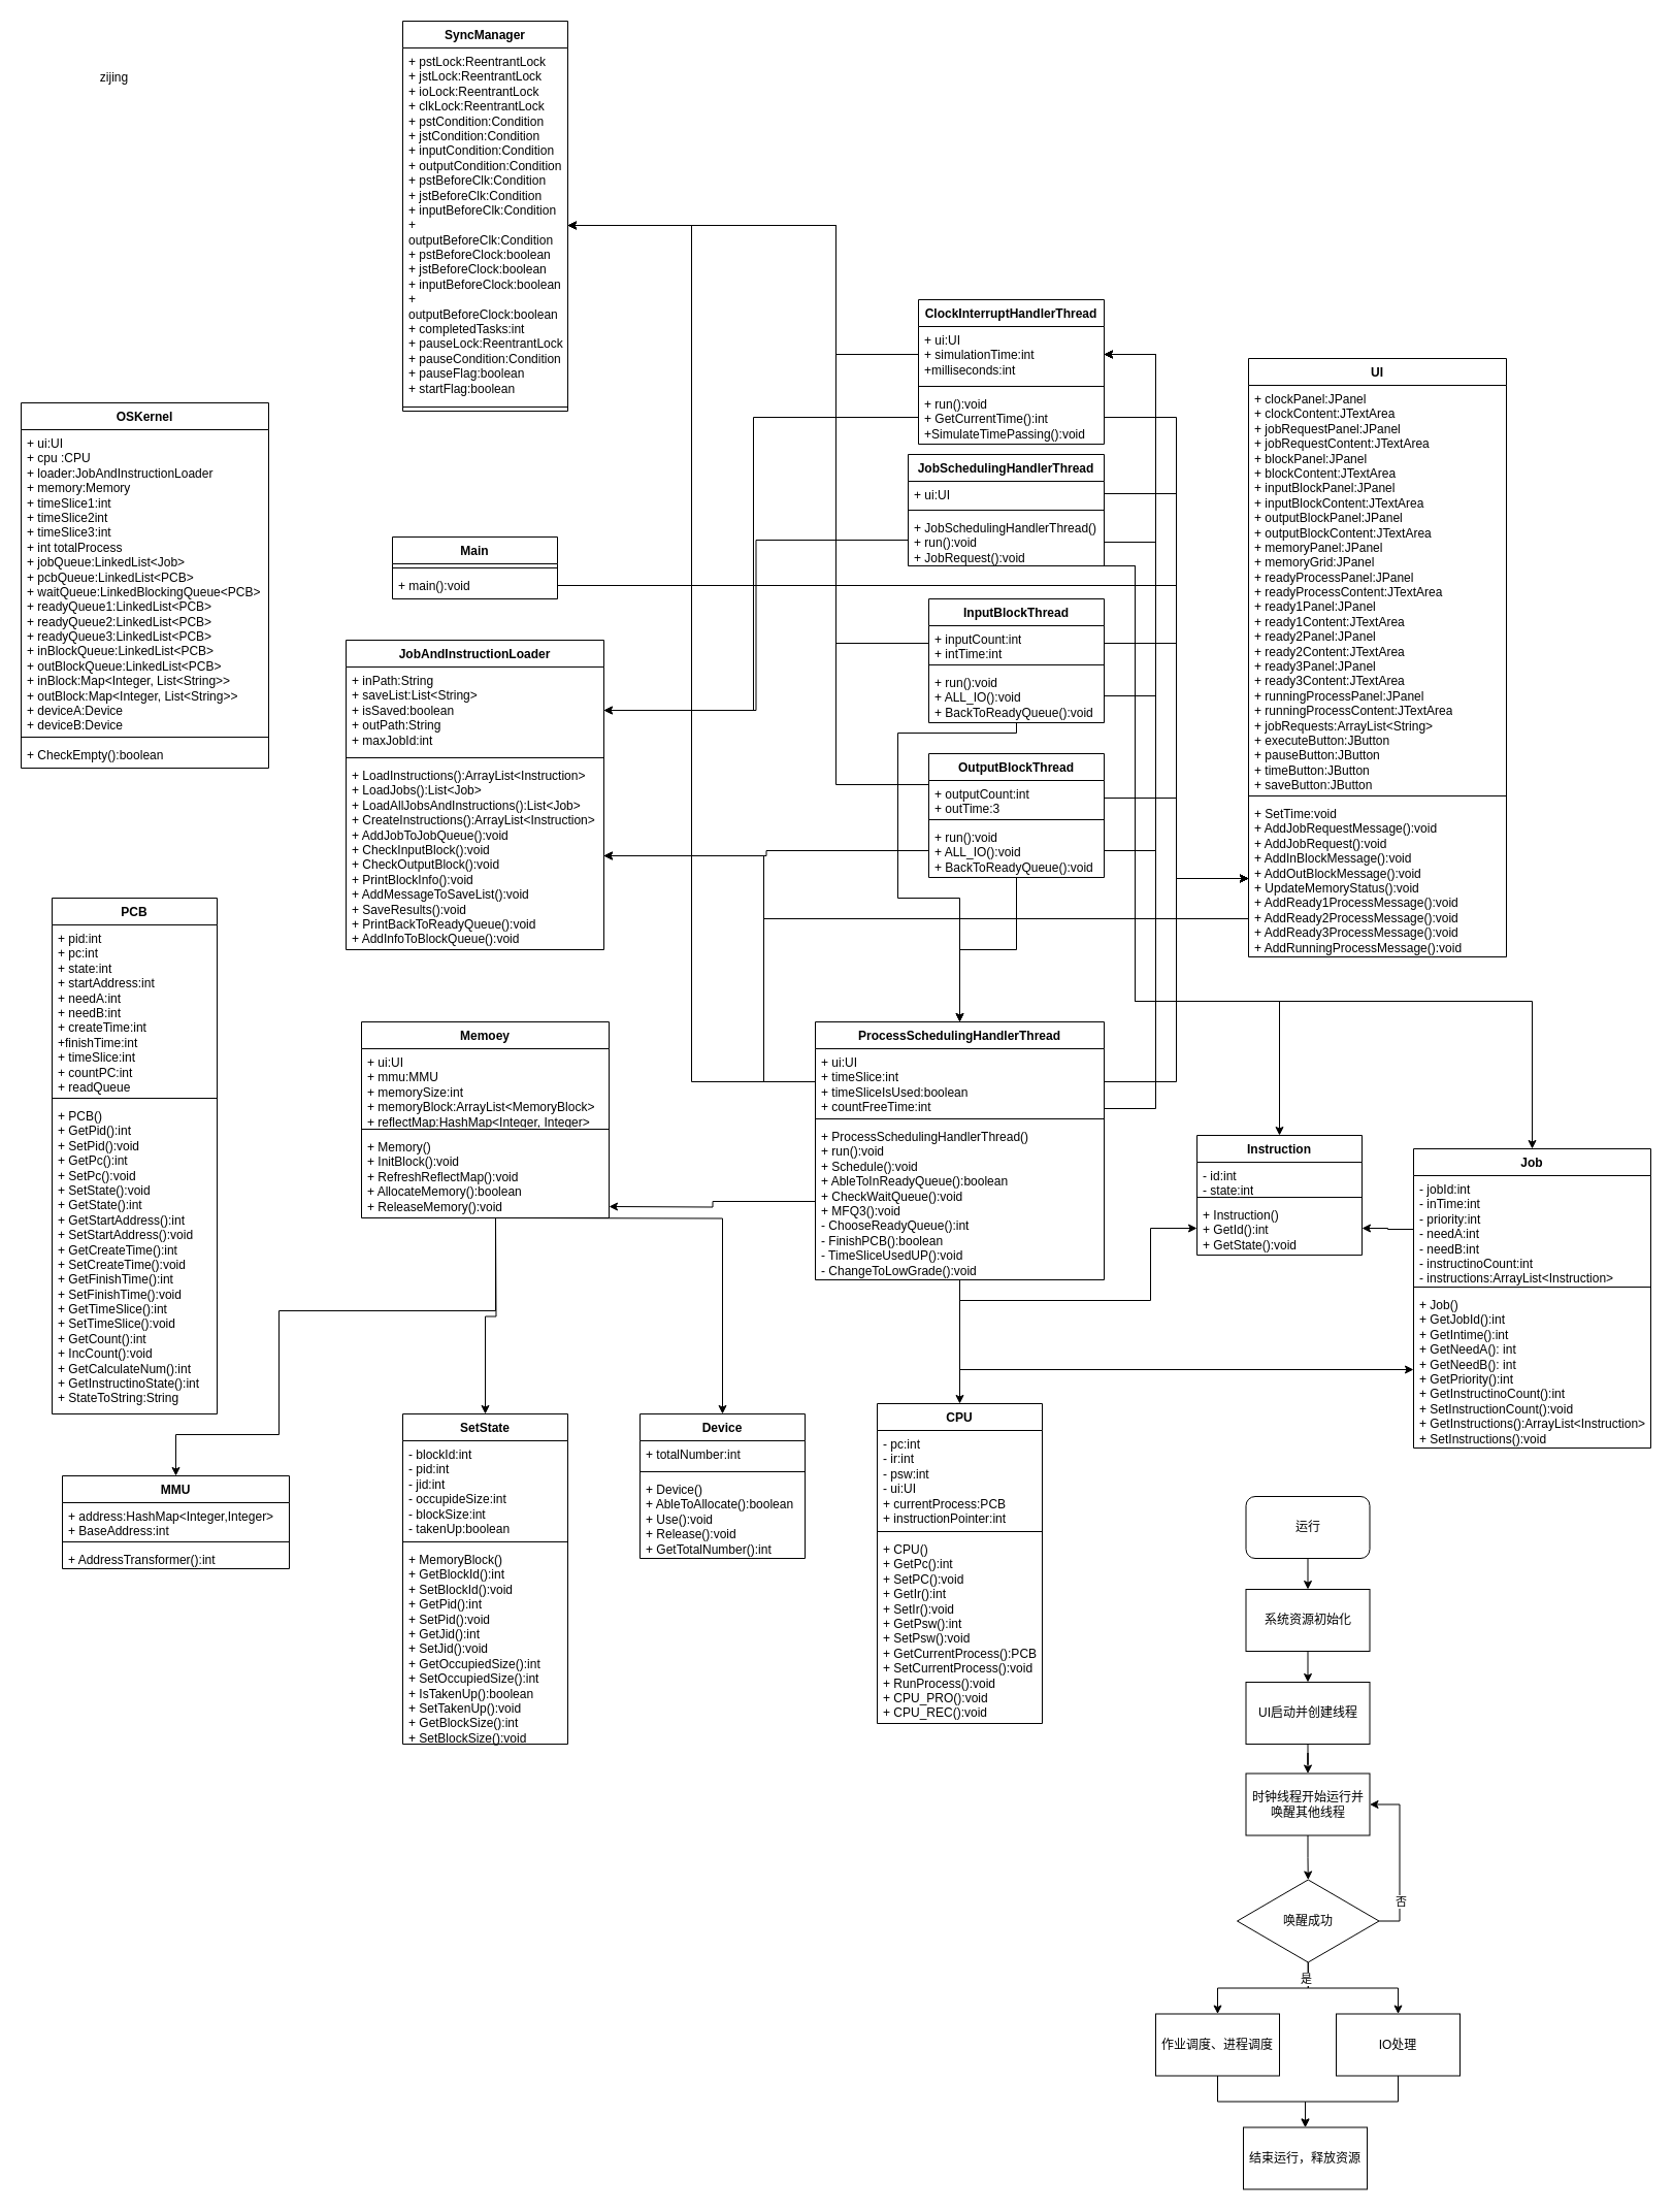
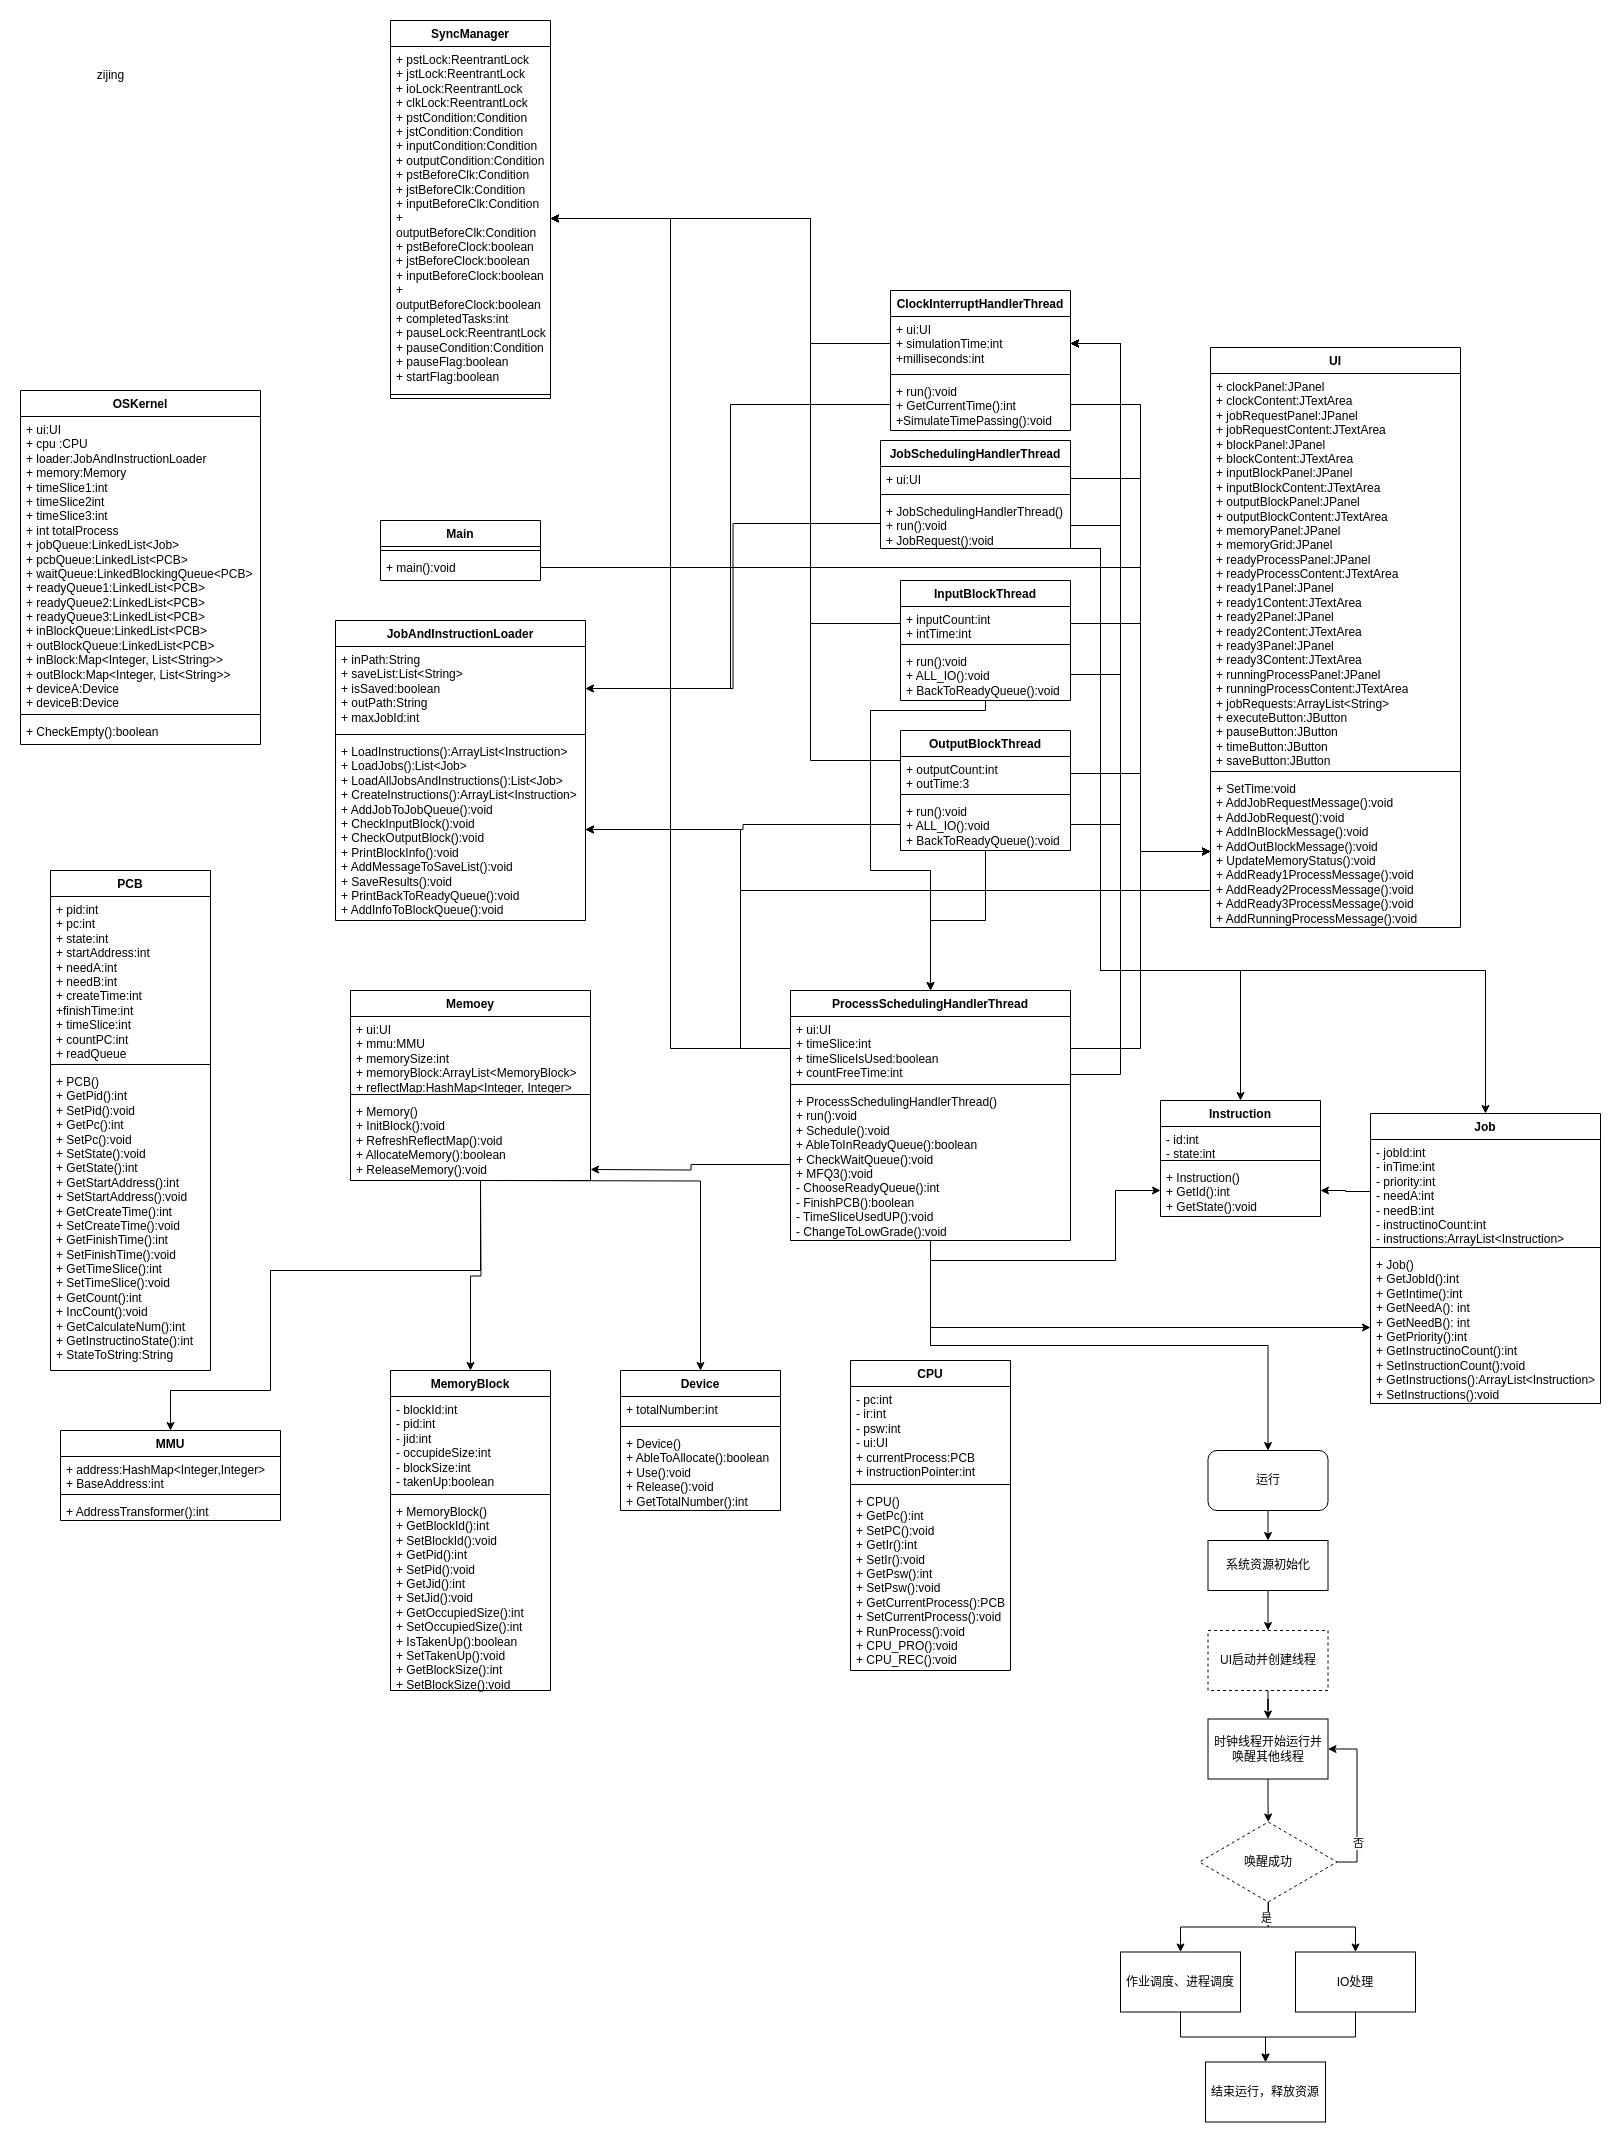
- <mxCell id="60" style="edgeStyle=orthogonalEdgeStyle;rounded=0;orthogonalLoop=1;jettySize=auto;html=1;exitX=0.5;exitY=1;exitDx=0;exitDy=0;" parent="1" source="61" target="6" edge="1"><mxGeometry relative="1" as="geometry" /></mxCell>
+ <mxCell id="60" style="edgeStyle=orthogonalEdgeStyle;rounded=0;orthogonalLoop=1;jettySize=auto;html=1;exitX=0.5;exitY=1;exitDx=0;exitDy=0;" parent="1" source="61" target="106" edge="1"><mxGeometry relative="1" as="geometry" /></mxCell>
- <mxCell id="40" value="SetState" style="swimlane;fontStyle=1;align=center;verticalAlign=top;childLayout=stackLayout;horizontal=1;startSize=26;horizontalStack=0;resizeParent=1;resizeParentMax=0;resizeLast=0;collapsible=1;marginBottom=0;whiteSpace=wrap;html=1;" parent="1" vertex="1"><mxGeometry x="390" y="1370" width="160" height="320" as="geometry" /></mxCell>
+ <mxCell id="40" value="MemoryBlock" style="swimlane;fontStyle=1;align=center;verticalAlign=top;childLayout=stackLayout;horizontal=1;startSize=26;horizontalStack=0;resizeParent=1;resizeParentMax=0;resizeLast=0;collapsible=1;marginBottom=0;whiteSpace=wrap;html=1;" parent="1" vertex="1"><mxGeometry x="390" y="1370" width="160" height="320" as="geometry" /></mxCell>
- <mxCell id="108" value="系统资源初始化" style="rounded=0;whiteSpace=wrap;html=1;" vertex="1" parent="1"><mxGeometry x="1207.5" y="1540" width="120" height="60" as="geometry" /></mxCell>
+ <mxCell id="108" value="系统资源初始化" style="rounded=0;whiteSpace=wrap;html=1;" vertex="1" parent="1"><mxGeometry x="1207.5" y="1540" width="120" height="50" as="geometry" /></mxCell>
- <mxCell id="110" value="UI启动并创建线程" style="rounded=0;whiteSpace=wrap;html=1;" vertex="1" parent="1"><mxGeometry x="1207.5" y="1630" width="120" height="60" as="geometry" /></mxCell>
+ <mxCell id="110" value="UI启动并创建线程" style="rounded=0;whiteSpace=wrap;html=1;dashed=1;" vertex="1" parent="1"><mxGeometry x="1207.5" y="1630" width="120" height="60" as="geometry" /></mxCell>
- <mxCell id="123" value="唤醒成功" style="rhombus;whiteSpace=wrap;html=1;" vertex="1" parent="1"><mxGeometry x="1199" y="1821.5" width="137.5" height="80" as="geometry" /></mxCell>
+ <mxCell id="123" value="唤醒成功" style="rhombus;whiteSpace=wrap;html=1;dashed=1;" vertex="1" parent="1"><mxGeometry x="1199" y="1821.5" width="137.5" height="80" as="geometry" /></mxCell>
